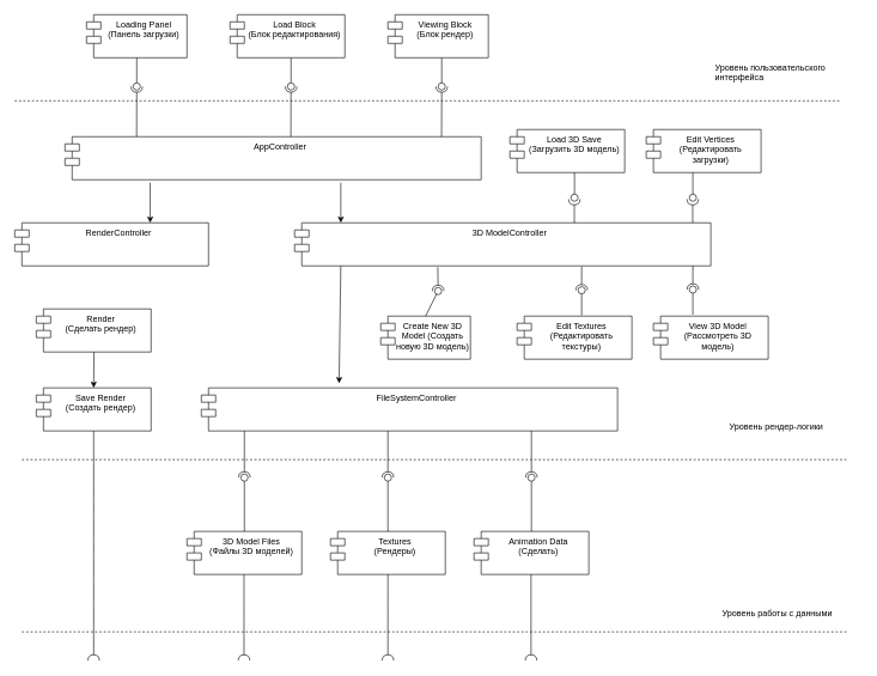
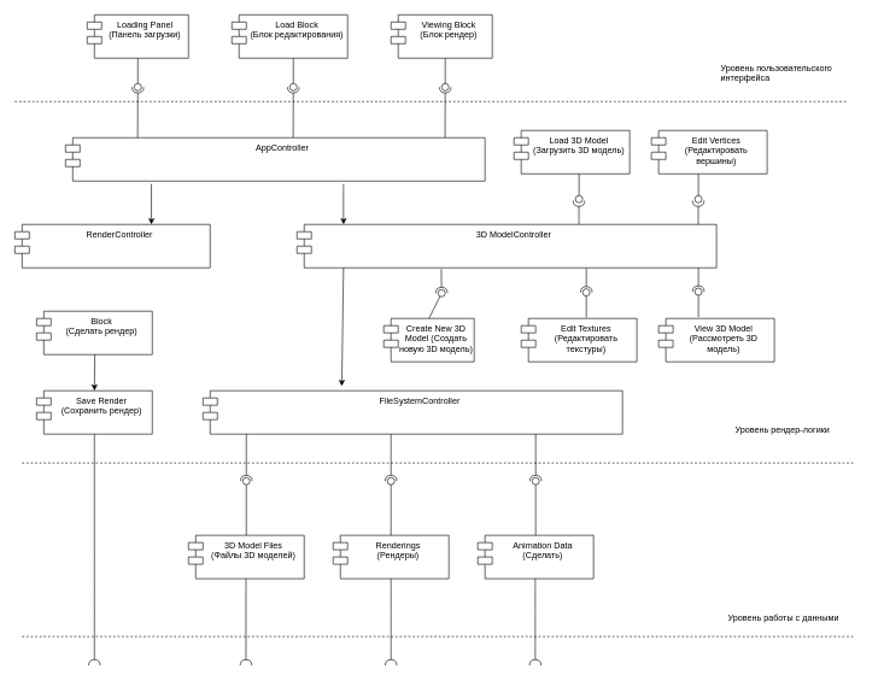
- <mxCell id="5" value="Load 3D Save (Загрузить 3D модель)" style="shape=module;align=left;spacingLeft=20;align=center;verticalAlign=top;whiteSpace=wrap;html=1;" parent="1" vertex="1"><mxGeometry x="710" y="180" width="160" height="60" as="geometry" /></mxCell>
+ <mxCell id="5" value="Load 3D Model (Загрузить 3D модель)" style="shape=module;align=left;spacingLeft=20;align=center;verticalAlign=top;whiteSpace=wrap;html=1;" parent="1" vertex="1"><mxGeometry x="710" y="180" width="160" height="60" as="geometry" /></mxCell>
- <mxCell id="8" value="Edit Vertices &lt;br&gt;(Редактировать загрузки)" style="shape=module;align=left;spacingLeft=20;align=center;verticalAlign=top;whiteSpace=wrap;html=1;" parent="1" vertex="1"><mxGeometry x="900" y="180" width="160" height="60" as="geometry" /></mxCell>
+ <mxCell id="8" value="Edit Vertices &lt;br&gt;(Редактировать вершины)" style="shape=module;align=left;spacingLeft=20;align=center;verticalAlign=top;whiteSpace=wrap;html=1;" parent="1" vertex="1"><mxGeometry x="900" y="180" width="160" height="60" as="geometry" /></mxCell>
- <mxCell id="10" value="Render &lt;br&gt;(Сделать рендер)" style="shape=module;align=left;spacingLeft=20;align=center;verticalAlign=top;whiteSpace=wrap;html=1;" parent="1" vertex="1"><mxGeometry x="50" y="430" width="160" height="60" as="geometry" /></mxCell>
+ <mxCell id="10" value="Block &lt;br&gt;(Сделать рендер)" style="shape=module;align=left;spacingLeft=20;align=center;verticalAlign=top;whiteSpace=wrap;html=1;" parent="1" vertex="1"><mxGeometry x="50" y="430" width="160" height="60" as="geometry" /></mxCell>
- <mxCell id="11" value="Save Render &lt;br&gt;(Создать рендер)" style="shape=module;align=left;spacingLeft=20;align=center;verticalAlign=top;whiteSpace=wrap;html=1;" parent="1" vertex="1"><mxGeometry x="50" y="540" width="160" height="60" as="geometry" /></mxCell>
+ <mxCell id="11" value="Save Render &lt;br&gt;(Сохранить рендер)" style="shape=module;align=left;spacingLeft=20;align=center;verticalAlign=top;whiteSpace=wrap;html=1;" parent="1" vertex="1"><mxGeometry x="50" y="540" width="160" height="60" as="geometry" /></mxCell>
- <mxCell id="13" value="Textures &lt;br&gt;(Рендеры)" style="shape=module;align=left;spacingLeft=20;align=center;verticalAlign=top;whiteSpace=wrap;html=1;" parent="1" vertex="1"><mxGeometry x="460" y="740" width="160" height="60" as="geometry" /></mxCell>
+ <mxCell id="13" value="Renderings &lt;br&gt;(Рендеры)" style="shape=module;align=left;spacingLeft=20;align=center;verticalAlign=top;whiteSpace=wrap;html=1;" parent="1" vertex="1"><mxGeometry x="460" y="740" width="160" height="60" as="geometry" /></mxCell>
